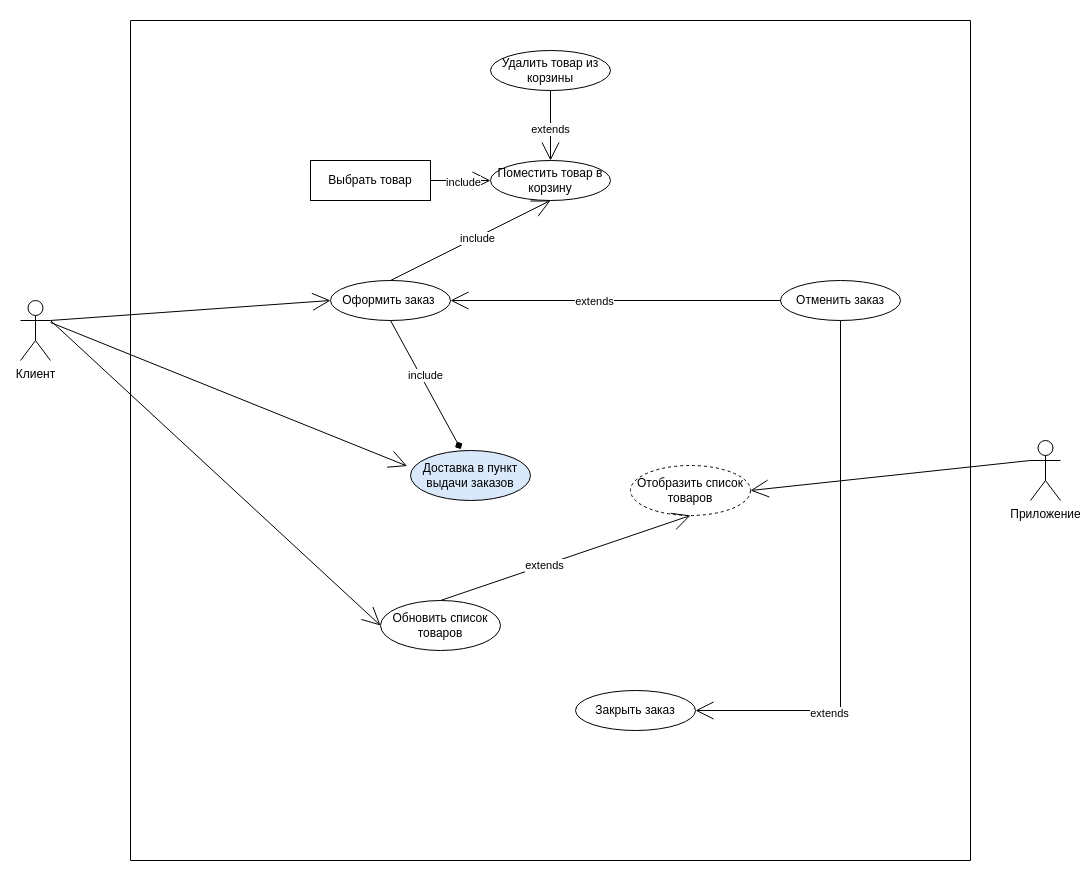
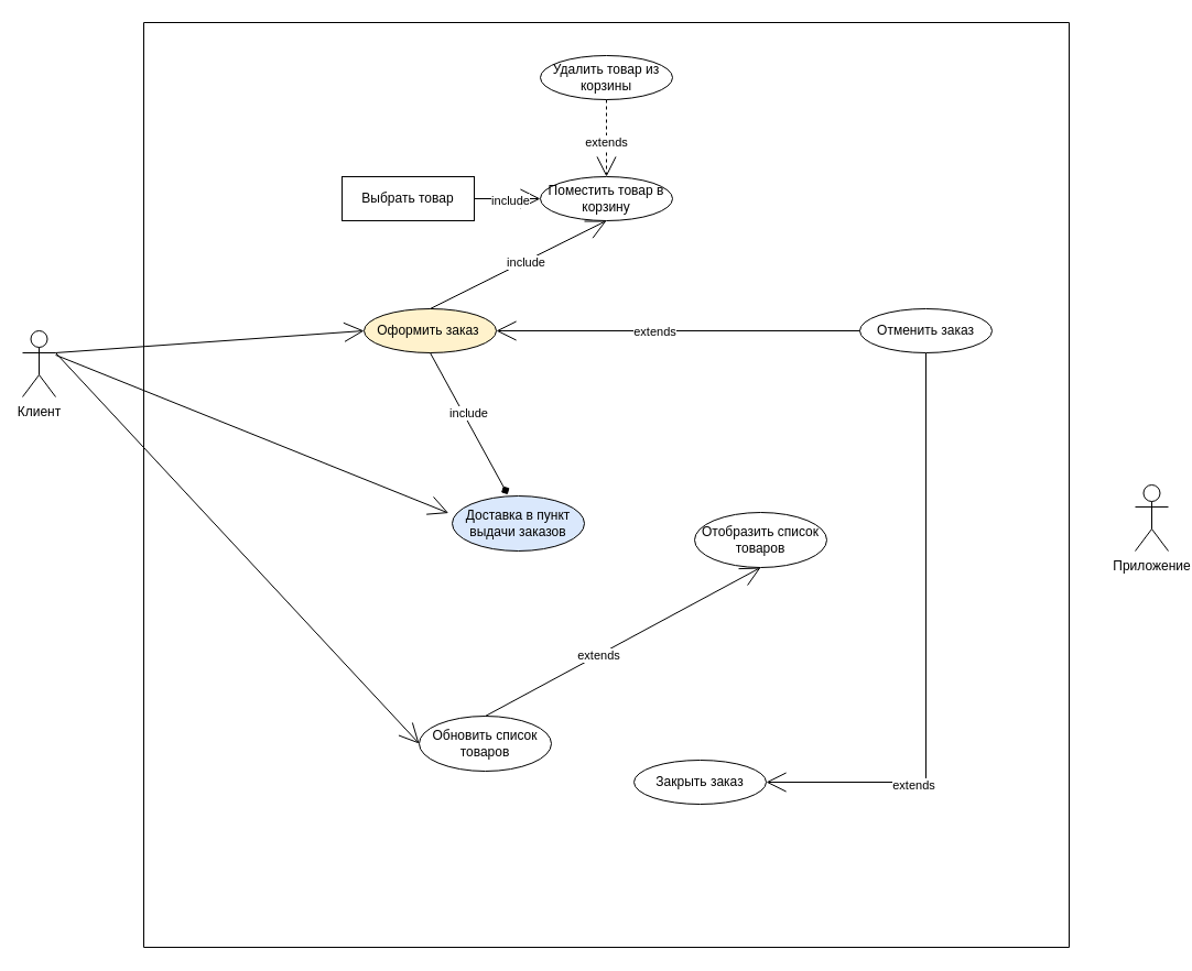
- <mxCell id="23" value="" style="endArrow=open;endSize=16;endFill=0;html=1;rounded=0;entryX=0.5;entryY=0;entryDx=0;entryDy=0;exitX=0.5;exitY=1;exitDx=0;exitDy=0;" parent="15" source="22" target="21" edge="1"><mxGeometry width="160" relative="1" as="geometry"><mxPoint x="380" y="90" as="sourcePoint" /><mxPoint x="370" y="321" as="targetPoint" /></mxGeometry></mxCell>
+ <mxCell id="23" value="" style="endArrow=open;endSize=16;endFill=0;html=1;rounded=0;entryX=0.5;entryY=0;entryDx=0;entryDy=0;exitX=0.5;exitY=1;exitDx=0;exitDy=0;dashed=1;" parent="15" source="22" target="21" edge="1"><mxGeometry width="160" relative="1" as="geometry"><mxPoint x="380" y="90" as="sourcePoint" /><mxPoint x="370" y="321" as="targetPoint" /></mxGeometry></mxCell>
- <mxCell id="4" value="Оформить заказ&amp;nbsp;" style="ellipse;whiteSpace=wrap;html=1;" parent="1" vertex="1"><mxGeometry x="330" y="280" width="120" height="40" as="geometry" /></mxCell>
+ <mxCell id="4" value="Оформить заказ&amp;nbsp;" style="ellipse;whiteSpace=wrap;html=1;fillColor=#fff2cc;" parent="1" vertex="1"><mxGeometry x="330" y="280" width="120" height="40" as="geometry" /></mxCell>
- <mxCell id="8" value="" style="endArrow=open;endSize=16;endFill=0;html=1;rounded=0;entryX=1;entryY=0.5;entryDx=0;entryDy=0;exitX=0;exitY=0.333;exitDx=0;exitDy=0;exitPerimeter=0;" parent="1" source="3" target="17" edge="1"><mxGeometry width="160" relative="1" as="geometry"><mxPoint x="820" y="375" as="sourcePoint" /><mxPoint x="1060" y="375" as="targetPoint" /></mxGeometry></mxCell>
- <mxCell id="17" value="Отобразить список товаров" style="ellipse;whiteSpace=wrap;html=1;dashed=1;" parent="15" vertex="1"><mxGeometry x="500" y="445" width="120" height="50" as="geometry" /></mxCell>
+ <mxCell id="17" value="Отобразить список товаров" style="ellipse;whiteSpace=wrap;html=1;" parent="15" vertex="1"><mxGeometry x="500" y="445" width="120" height="50" as="geometry" /></mxCell>
- <mxCell id="18" value="Обновить список товаров" style="ellipse;whiteSpace=wrap;html=1;" parent="15" vertex="1"><mxGeometry x="250" y="580" width="120" height="50" as="geometry" /></mxCell>
+ <mxCell id="18" value="Обновить список товаров" style="ellipse;whiteSpace=wrap;html=1;" parent="15" vertex="1"><mxGeometry x="250" y="630" width="120" height="50" as="geometry" /></mxCell>
